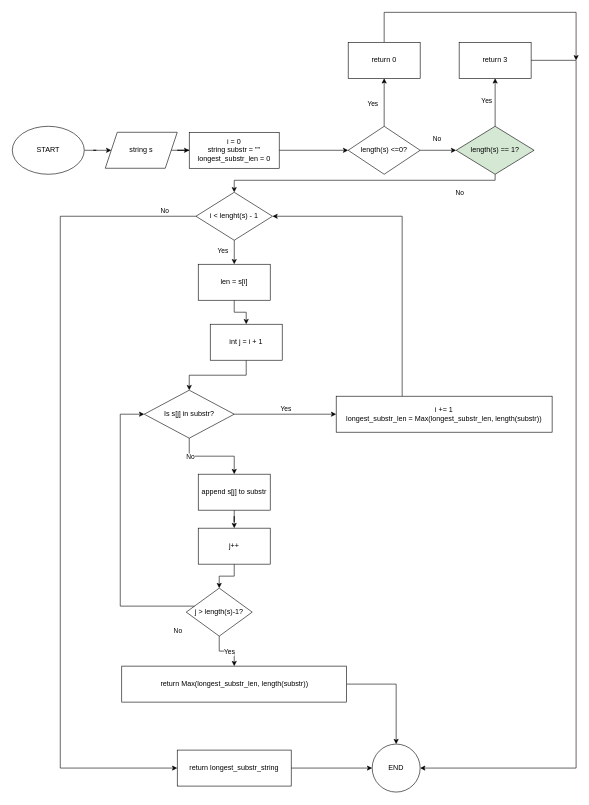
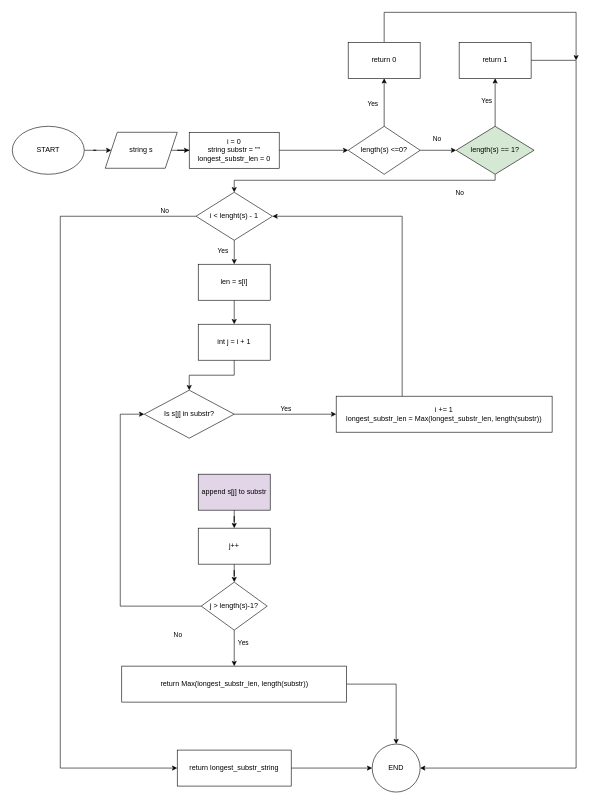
- <mxCell id="51" value="return 3" style="whiteSpace=wrap;html=1;" vertex="1" parent="1"><mxGeometry x="765" y="70" width="120" height="60" as="geometry" /></mxCell>
+ <mxCell id="51" value="return 1" style="whiteSpace=wrap;html=1;" vertex="1" parent="1"><mxGeometry x="765" y="70" width="120" height="60" as="geometry" /></mxCell>
- <mxCell id="10" value="int j = i + 1" style="rounded=0;whiteSpace=wrap;html=1;" vertex="1" parent="1"><mxGeometry x="350" y="540" width="120" height="60" as="geometry" /></mxCell>
+ <mxCell id="10" value="int j = i + 1" style="rounded=0;whiteSpace=wrap;html=1;" vertex="1" parent="1"><mxGeometry x="330" y="540" width="120" height="60" as="geometry" /></mxCell>
- <mxCell id="13" value="" style="edgeStyle=orthogonalEdgeStyle;rounded=0;orthogonalLoop=1;jettySize=auto;html=1;" edge="1" parent="1" source="15" target="19"><mxGeometry relative="1" as="geometry" /></mxCell>
- <mxCell id="14" value="No" style="edgeLabel;html=1;align=center;verticalAlign=middle;resizable=0;points=[];" vertex="1" connectable="0" parent="13"><mxGeometry x="-0.2" y="3" relative="1" as="geometry"><mxPoint x="-23" y="4" as="offset" /></mxGeometry></mxCell>
- <mxCell id="19" value="append s[j] to substr" style="whiteSpace=wrap;html=1;rounded=0;" vertex="1" parent="1"><mxGeometry x="330" y="790" width="120" height="60" as="geometry" /></mxCell>
+ <mxCell id="19" value="append s[j] to substr" style="whiteSpace=wrap;html=1;rounded=0;fillColor=#e1d5e7;" vertex="1" parent="1"><mxGeometry x="330" y="790" width="120" height="60" as="geometry" /></mxCell>
- <mxCell id="24" value="j &amp;gt; length(s)-1?" style="rhombus;whiteSpace=wrap;html=1;rounded=0;" vertex="1" parent="1"><mxGeometry x="310" y="980" width="110" height="80" as="geometry" /></mxCell>
+ <mxCell id="24" value="j &amp;gt; length(s)-1?" style="rhombus;whiteSpace=wrap;html=1;rounded=0;" vertex="1" parent="1"><mxGeometry x="335" y="970" width="110" height="80" as="geometry" /></mxCell>
